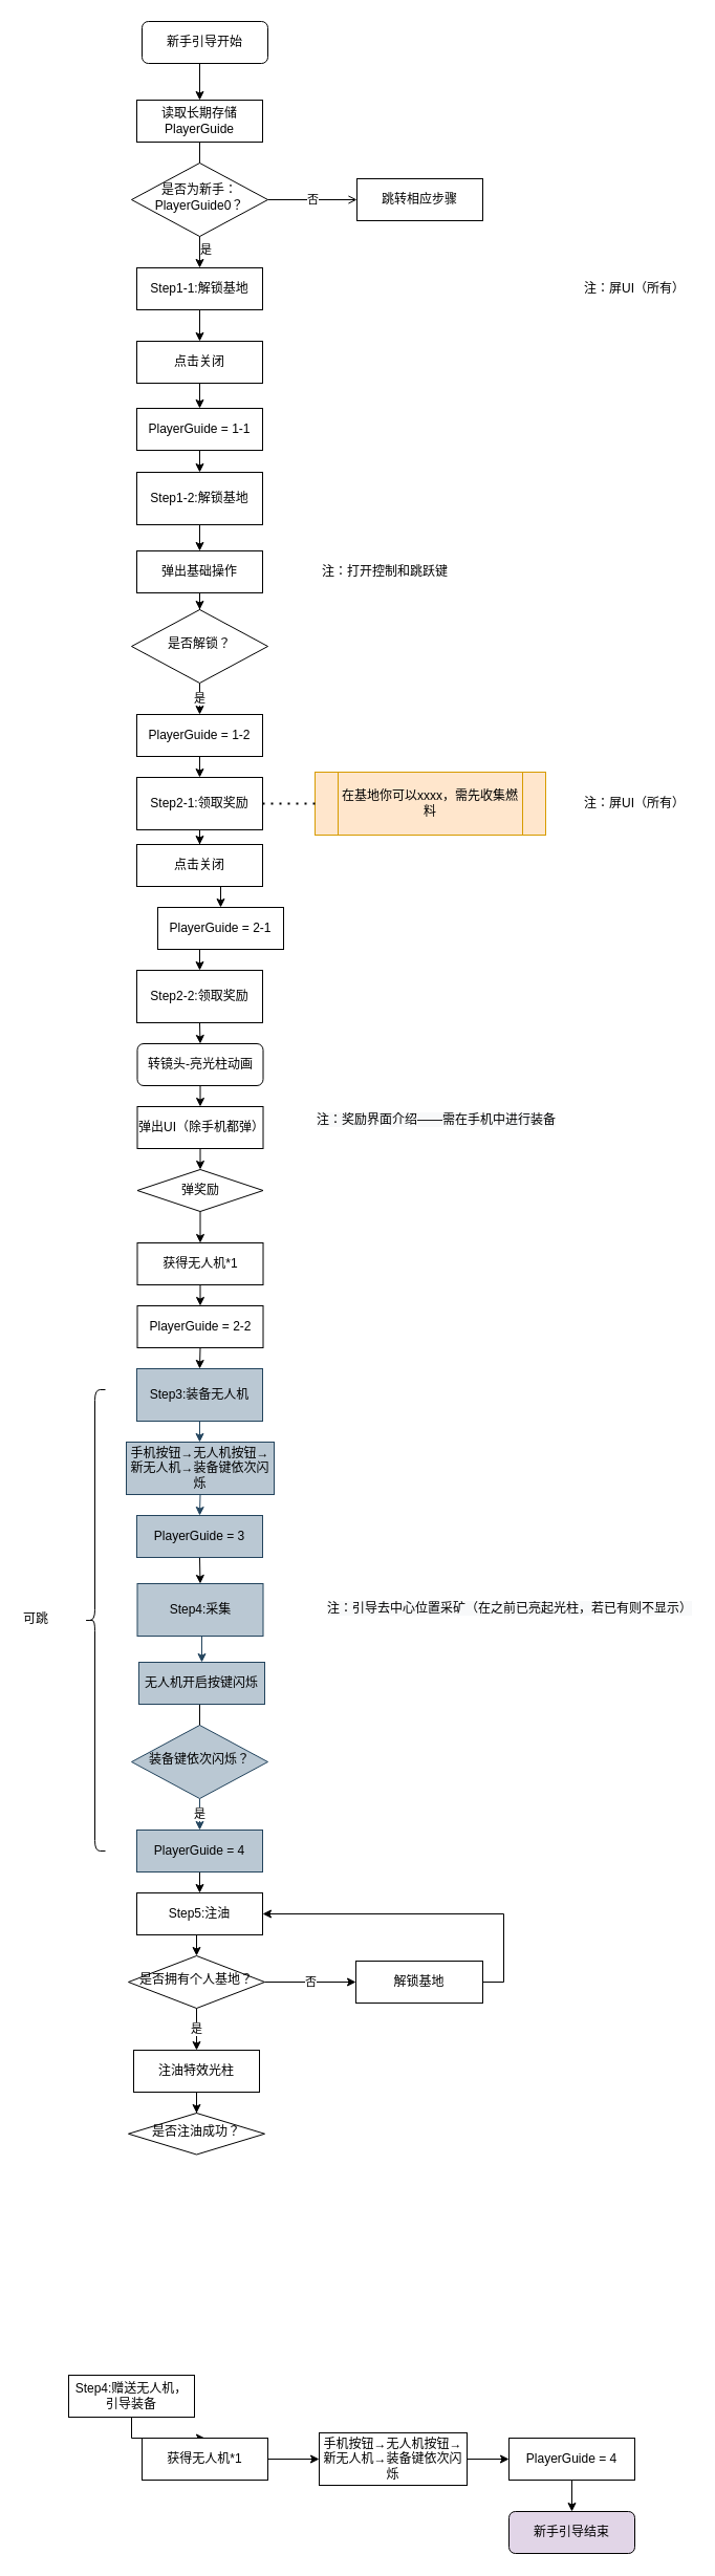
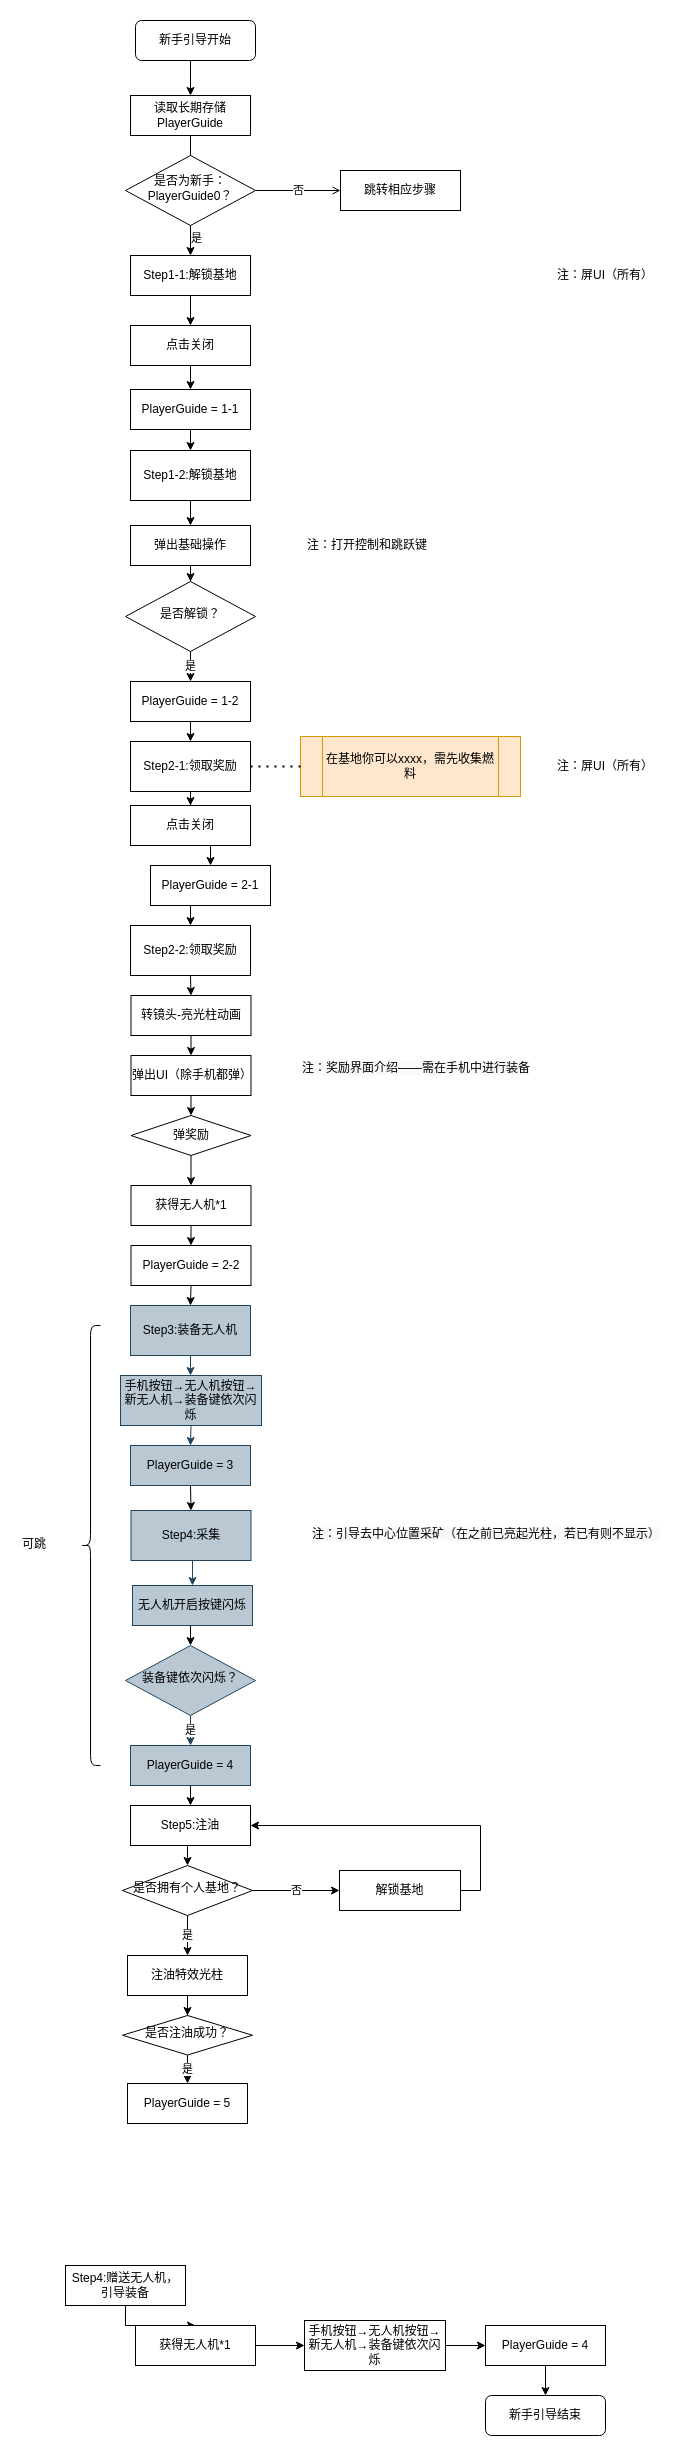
- <mxCell id="53" value="转镜头-亮光柱动画" style="whiteSpace=wrap;html=1;rounded=1;" vertex="1" parent="1"><mxGeometry x="130.5" y="995" width="120" height="40" as="geometry" /></mxCell>
+ <mxCell id="53" value="转镜头-亮光柱动画" style="rounded=0;whiteSpace=wrap;html=1;" vertex="1" parent="1"><mxGeometry x="130.5" y="995" width="120" height="40" as="geometry" /></mxCell>
- <mxCell id="80" style="edgeStyle=orthogonalEdgeStyle;rounded=0;orthogonalLoop=1;jettySize=auto;html=1;exitX=0.5;exitY=1;exitDx=0;exitDy=0;entryX=0.5;entryY=0;entryDx=0;entryDy=0;endArrow=none;" edge="1" parent="1" source="81" target="17"><mxGeometry relative="1" as="geometry" /></mxCell>
+ <mxCell id="80" style="edgeStyle=orthogonalEdgeStyle;rounded=0;orthogonalLoop=1;jettySize=auto;html=1;exitX=0.5;exitY=1;exitDx=0;exitDy=0;entryX=0.5;entryY=0;entryDx=0;entryDy=0;" edge="1" parent="1" source="81" target="17"><mxGeometry relative="1" as="geometry" /></mxCell>
+ <mxCell id="22" value="是" style="edgeStyle=orthogonalEdgeStyle;rounded=0;orthogonalLoop=1;jettySize=auto;html=1;exitX=0.5;exitY=1;exitDx=0;exitDy=0;" edge="1" parent="1" source="23" target="24"><mxGeometry relative="1" as="geometry" /></mxCell>
+ <mxCell id="24" value="PlayerGuide = 5" style="rounded=0;whiteSpace=wrap;html=1;" vertex="1" parent="1"><mxGeometry x="127" y="2083" width="120" height="40" as="geometry" /></mxCell>
- <mxCell id="39" value="新手引导结束" style="rounded=1;whiteSpace=wrap;html=1;fontSize=12;glass=0;strokeWidth=1;shadow=0;fillColor=#e1d5e7;" vertex="1" parent="1"><mxGeometry x="485" y="2395" width="120" height="40" as="geometry" /></mxCell>
+ <mxCell id="39" value="新手引导结束" style="rounded=1;whiteSpace=wrap;html=1;fontSize=12;glass=0;strokeWidth=1;shadow=0;" vertex="1" parent="1"><mxGeometry x="485" y="2395" width="120" height="40" as="geometry" /></mxCell>
